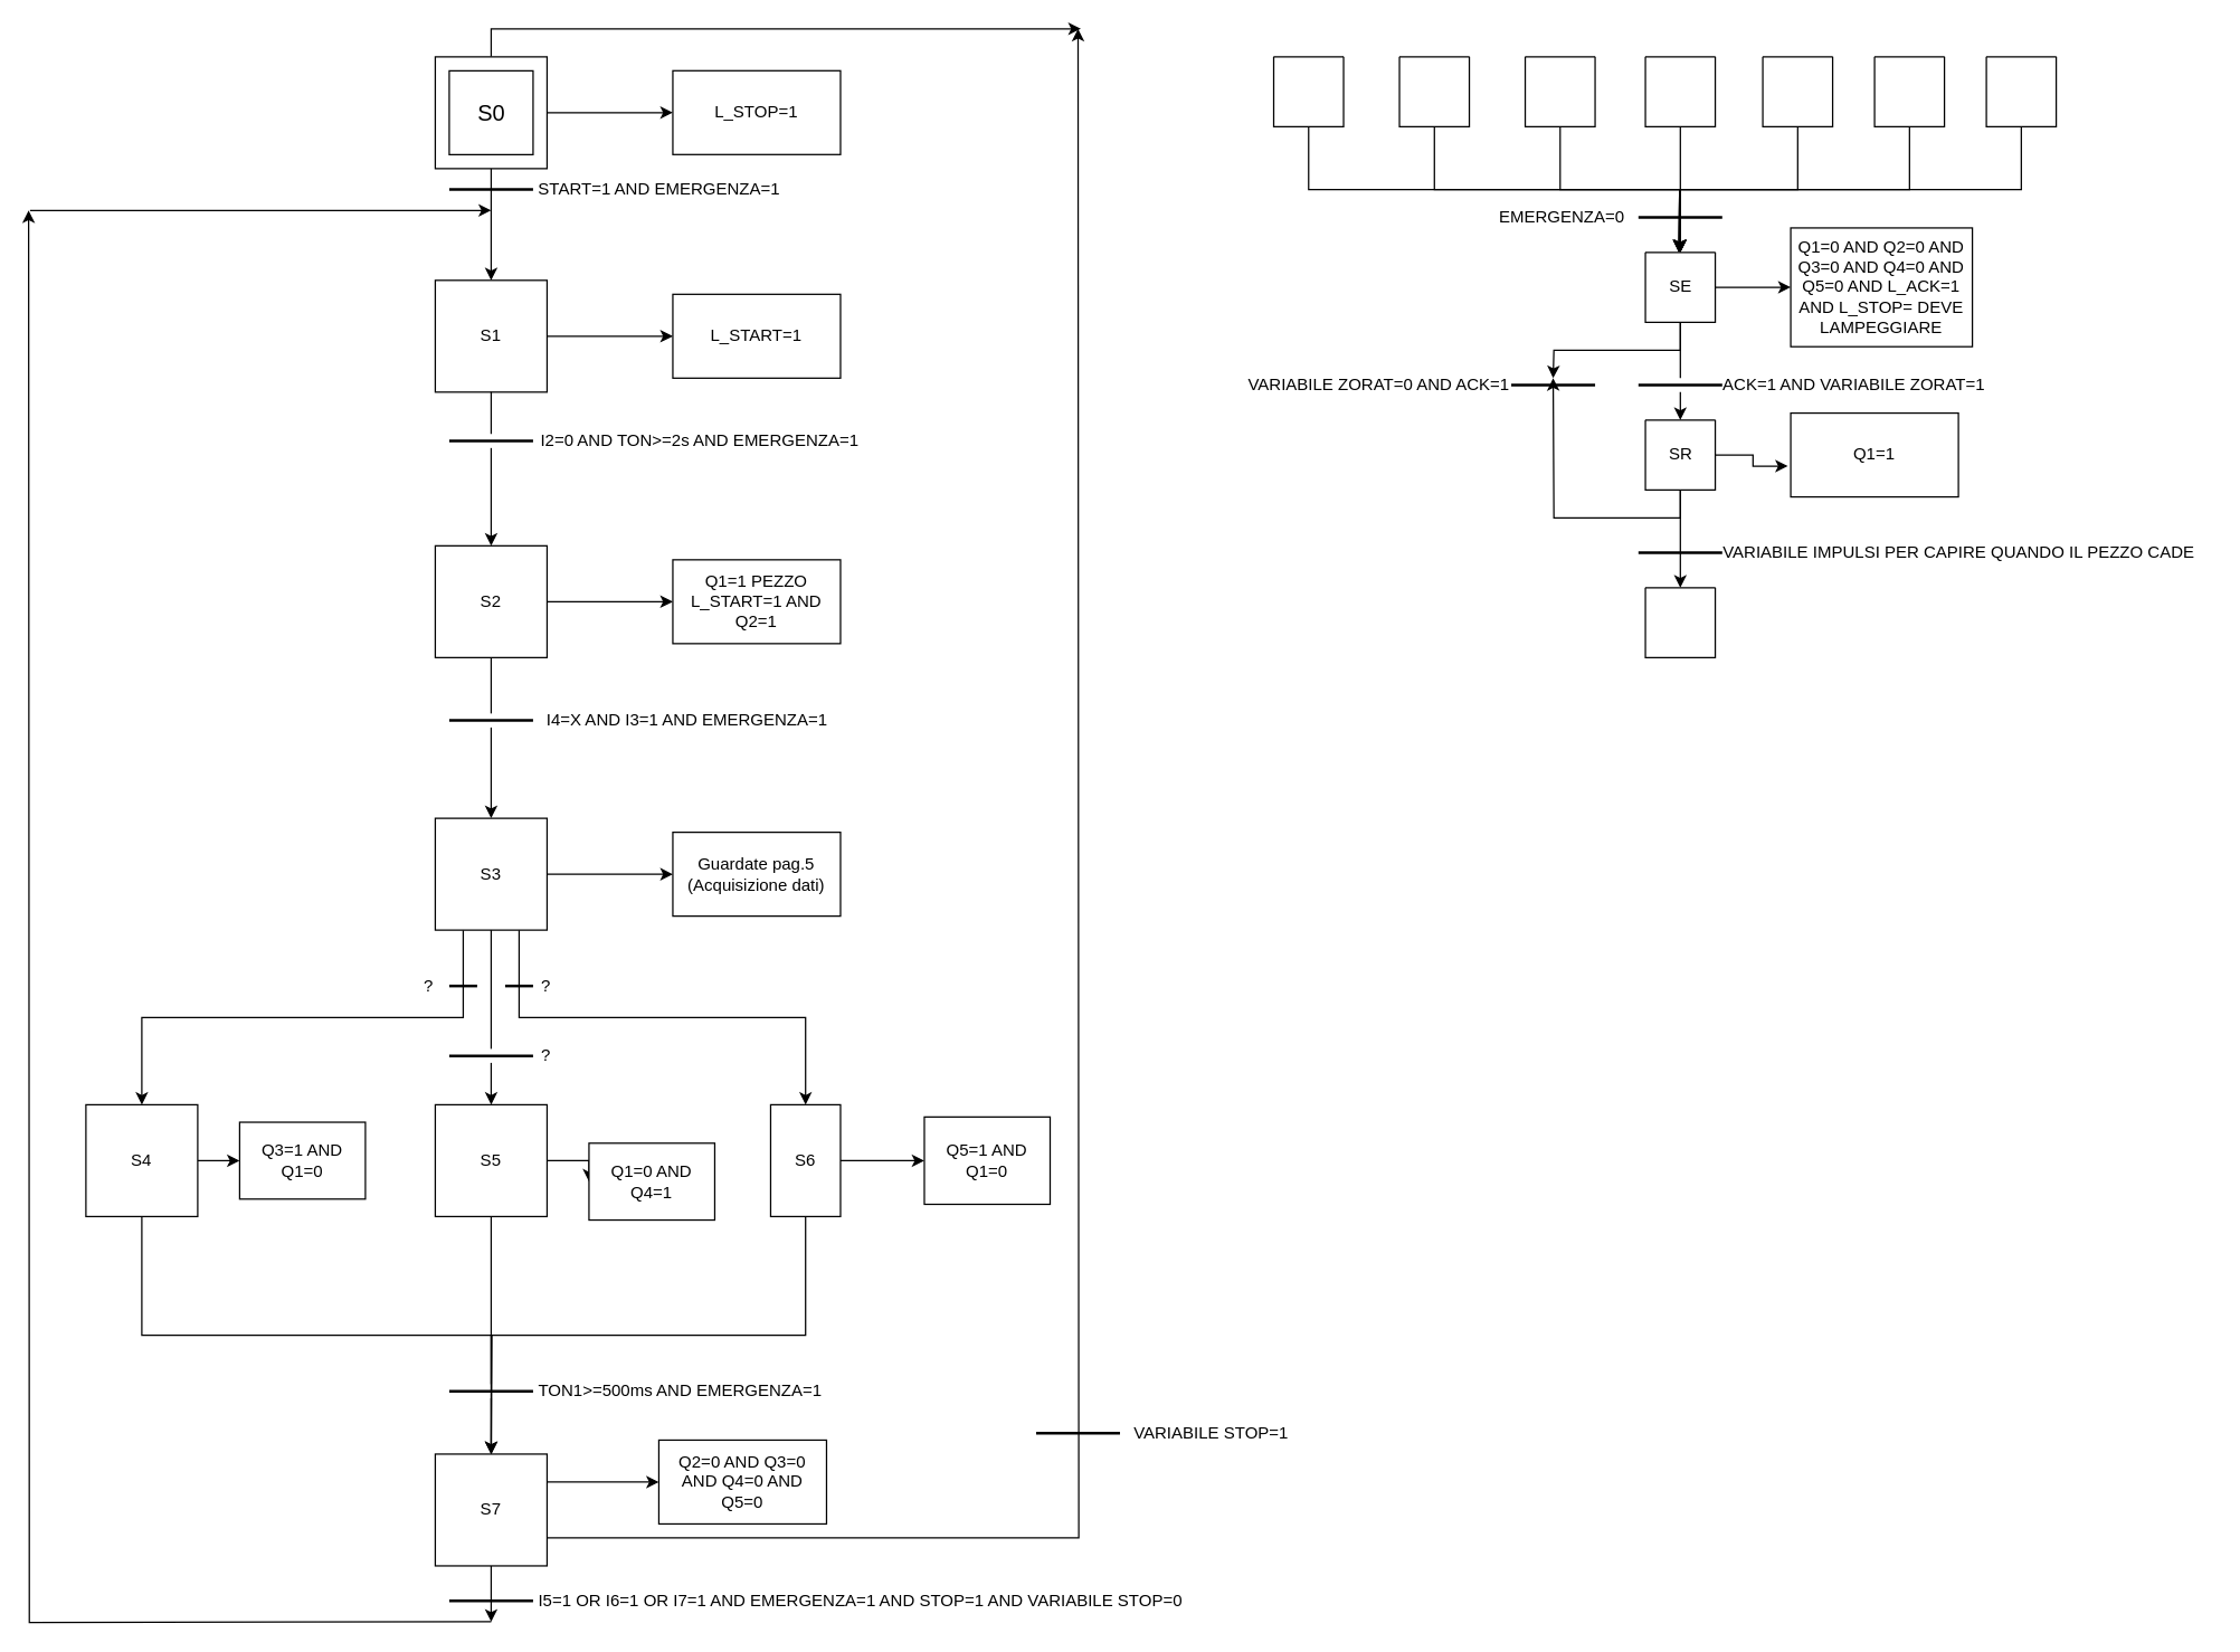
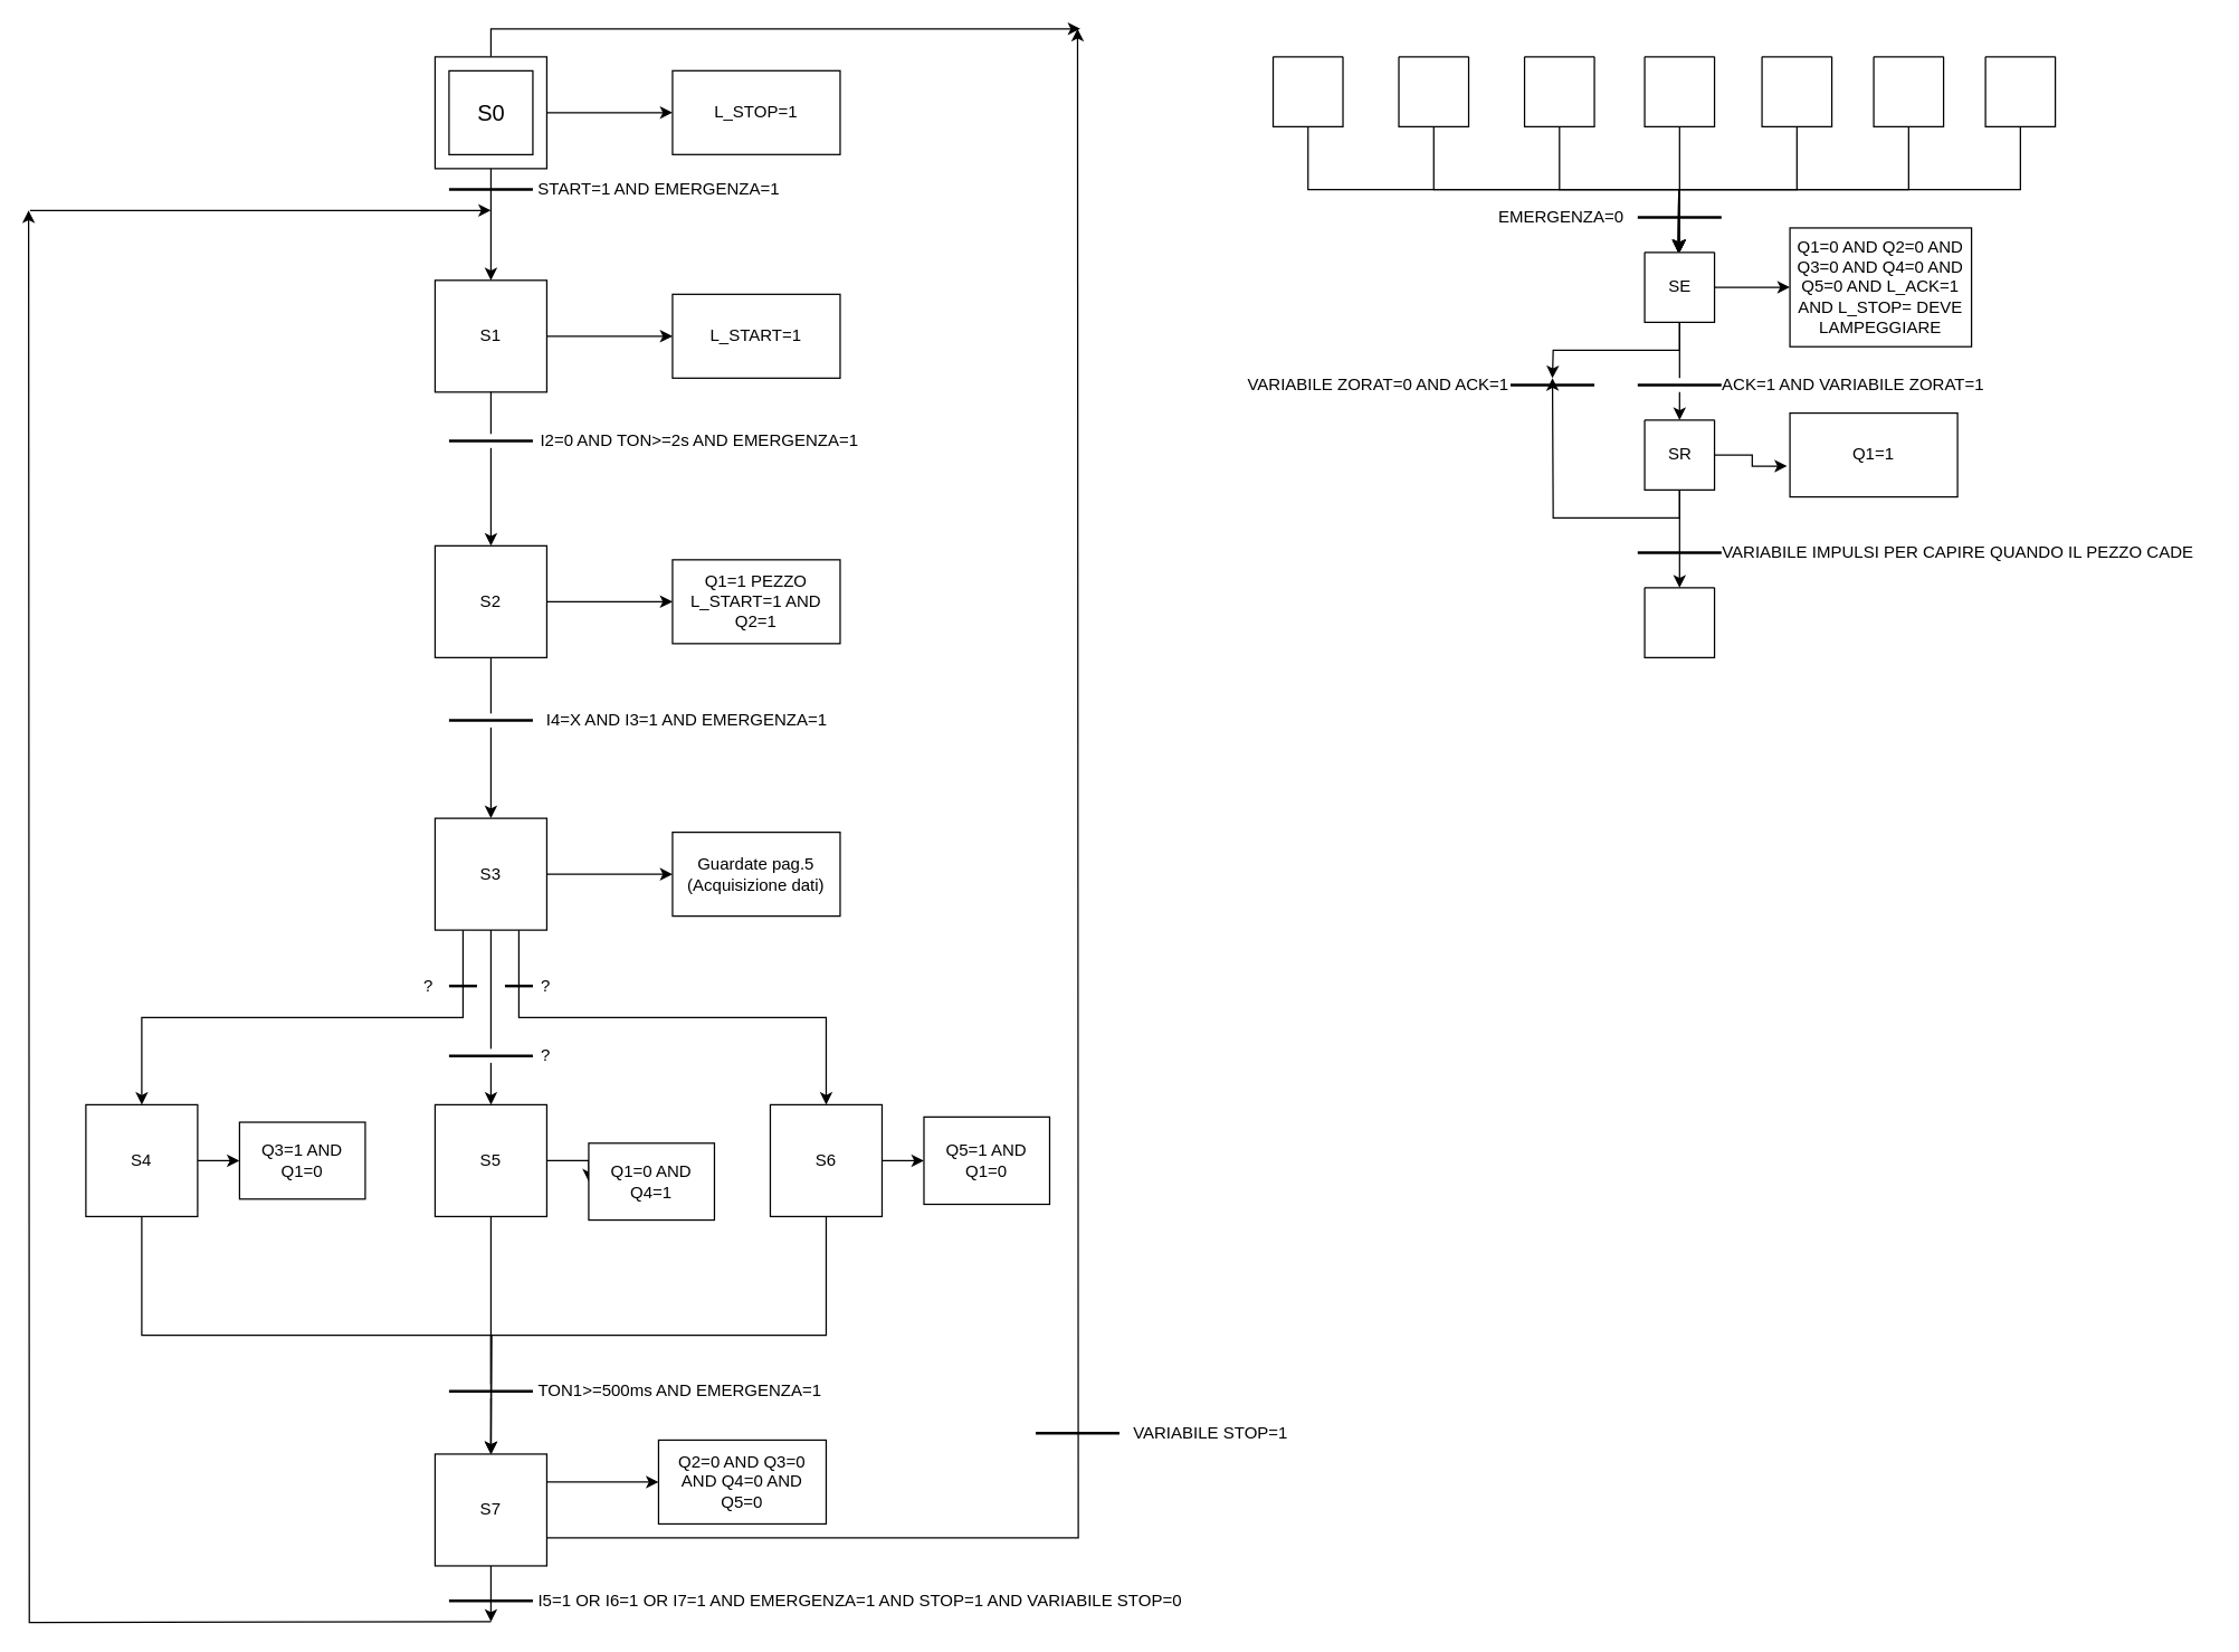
- <mxCell id="19" value="S6" style="whiteSpace=wrap;html=1;aspect=fixed;" vertex="1" parent="1"><mxGeometry x="551" y="790" width="50" height="80" as="geometry" /></mxCell>
+ <mxCell id="19" value="S6" style="whiteSpace=wrap;html=1;aspect=fixed;" vertex="1" parent="1"><mxGeometry x="551" y="790" width="80" height="80" as="geometry" /></mxCell>
